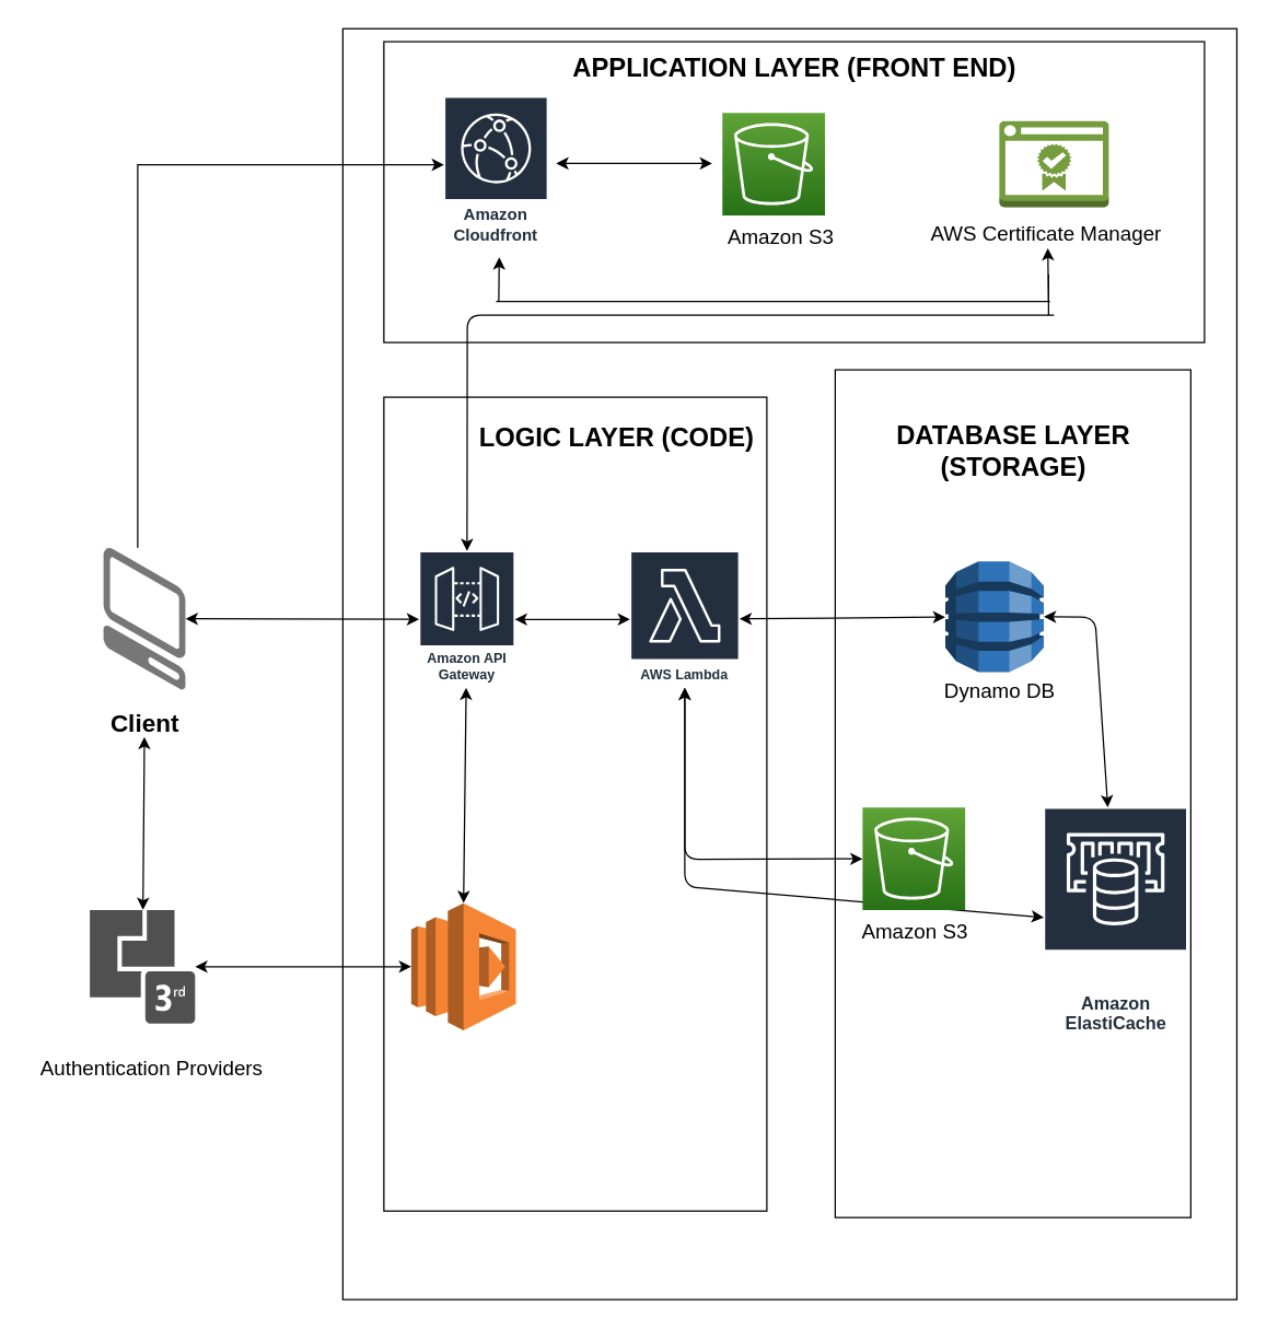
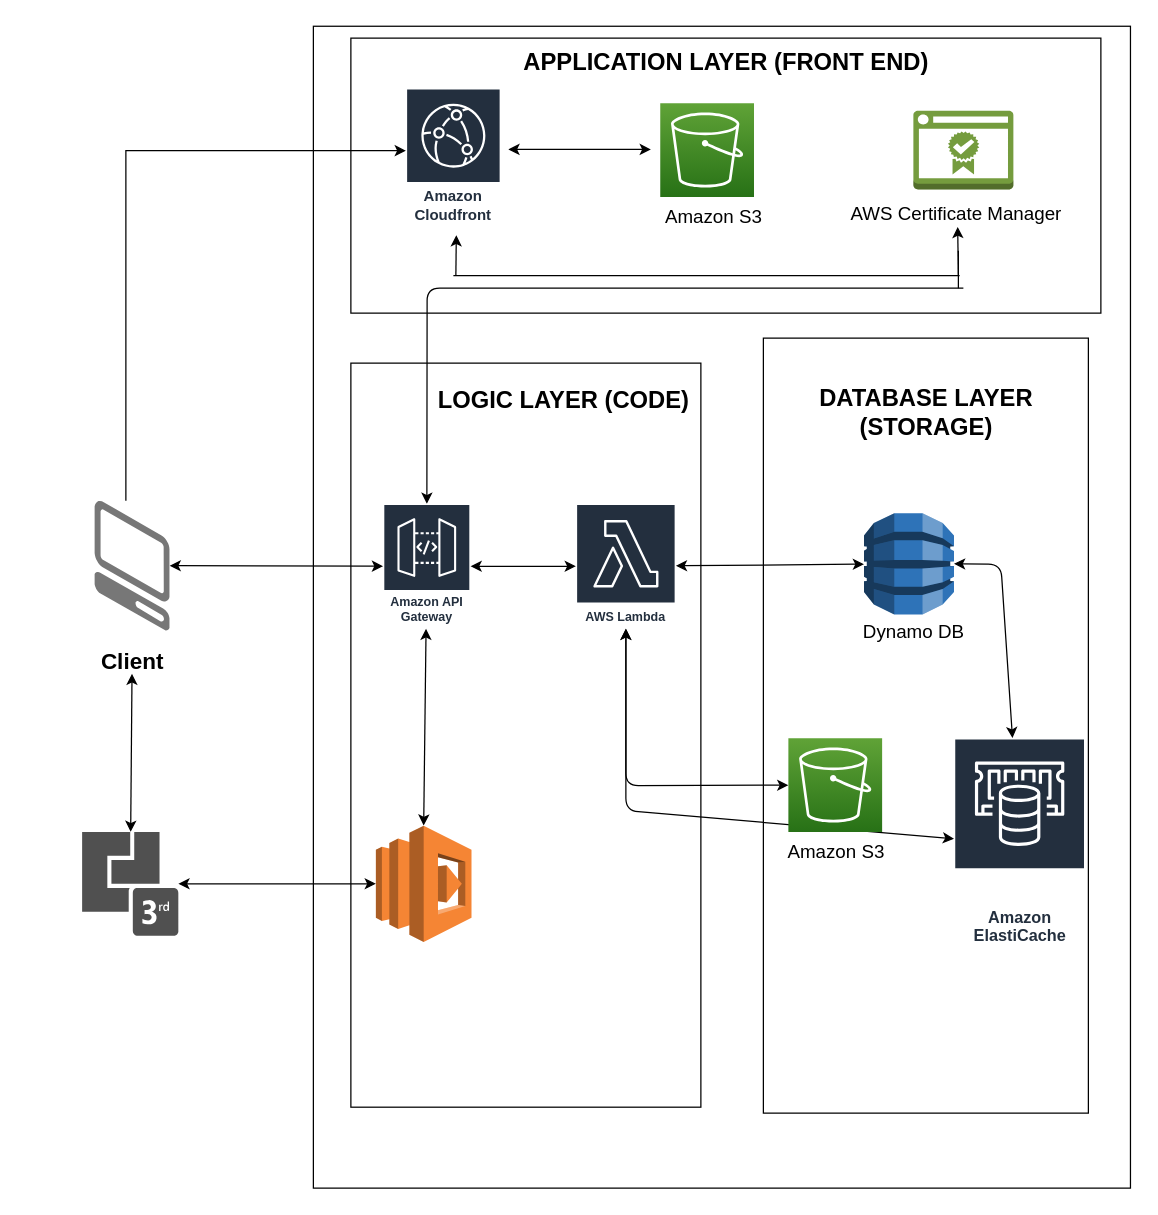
- <mxCell id="39" value="&lt;font style=&quot;font-size: 15px&quot;&gt;Authentication Providers&lt;/font&gt;" style="text;html=1;resizable=0;autosize=1;align=center;verticalAlign=middle;points=[];fillColor=none;strokeColor=none;rounded=0;" parent="1" vertex="1"><mxGeometry x="20" y="770" width="180" height="20" as="geometry" /></mxCell>
